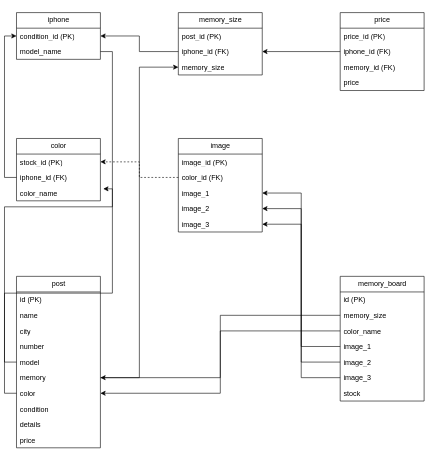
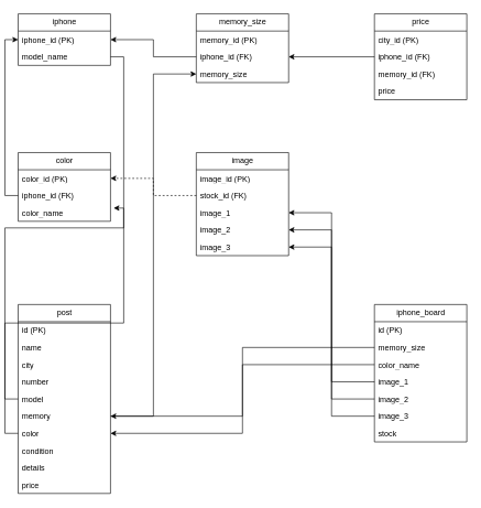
- <mxCell id="3" value="condition_id (PK)" style="text;strokeColor=none;fillColor=none;align=left;verticalAlign=top;spacingLeft=4;spacingRight=4;overflow=hidden;rotatable=0;points=[[0,0.5],[1,0.5]];portConstraint=eastwest;whiteSpace=wrap;html=1;" vertex="1" parent="2"><mxGeometry y="26" width="140" height="26" as="geometry" /></mxCell>
+ <mxCell id="3" value="iphone_id (PK)" style="text;strokeColor=none;fillColor=none;align=left;verticalAlign=top;spacingLeft=4;spacingRight=4;overflow=hidden;rotatable=0;points=[[0,0.5],[1,0.5]];portConstraint=eastwest;whiteSpace=wrap;html=1;" vertex="1" parent="2"><mxGeometry y="26" width="140" height="26" as="geometry" /></mxCell>
- <mxCell id="6" value="post_id (PK)" style="text;strokeColor=none;fillColor=none;align=left;verticalAlign=top;spacingLeft=4;spacingRight=4;overflow=hidden;rotatable=0;points=[[0,0.5],[1,0.5]];portConstraint=eastwest;whiteSpace=wrap;html=1;" vertex="1" parent="5"><mxGeometry y="26" width="140" height="26" as="geometry" /></mxCell>
+ <mxCell id="6" value="memory_id (PK)" style="text;strokeColor=none;fillColor=none;align=left;verticalAlign=top;spacingLeft=4;spacingRight=4;overflow=hidden;rotatable=0;points=[[0,0.5],[1,0.5]];portConstraint=eastwest;whiteSpace=wrap;html=1;" vertex="1" parent="5"><mxGeometry y="26" width="140" height="26" as="geometry" /></mxCell>
- <mxCell id="10" value="price_id (PK)" style="text;strokeColor=none;fillColor=none;align=left;verticalAlign=top;spacingLeft=4;spacingRight=4;overflow=hidden;rotatable=0;points=[[0,0.5],[1,0.5]];portConstraint=eastwest;whiteSpace=wrap;html=1;" vertex="1" parent="9"><mxGeometry y="26" width="140" height="26" as="geometry" /></mxCell>
+ <mxCell id="10" value="city_id (PK)" style="text;strokeColor=none;fillColor=none;align=left;verticalAlign=top;spacingLeft=4;spacingRight=4;overflow=hidden;rotatable=0;points=[[0,0.5],[1,0.5]];portConstraint=eastwest;whiteSpace=wrap;html=1;" vertex="1" parent="9"><mxGeometry y="26" width="140" height="26" as="geometry" /></mxCell>
- <mxCell id="15" value="stock_id (PK)" style="text;strokeColor=none;fillColor=none;align=left;verticalAlign=top;spacingLeft=4;spacingRight=4;overflow=hidden;rotatable=0;points=[[0,0.5],[1,0.5]];portConstraint=eastwest;whiteSpace=wrap;html=1;" vertex="1" parent="14"><mxGeometry y="26" width="140" height="26" as="geometry" /></mxCell>
+ <mxCell id="15" value="color_id (PK)" style="text;strokeColor=none;fillColor=none;align=left;verticalAlign=top;spacingLeft=4;spacingRight=4;overflow=hidden;rotatable=0;points=[[0,0.5],[1,0.5]];portConstraint=eastwest;whiteSpace=wrap;html=1;" vertex="1" parent="14"><mxGeometry y="26" width="140" height="26" as="geometry" /></mxCell>
- <mxCell id="20" value="color_id (FK)" style="text;strokeColor=none;fillColor=none;align=left;verticalAlign=top;spacingLeft=4;spacingRight=4;overflow=hidden;rotatable=0;points=[[0,0.5],[1,0.5]];portConstraint=eastwest;whiteSpace=wrap;html=1;" vertex="1" parent="18"><mxGeometry y="52" width="140" height="26" as="geometry" /></mxCell>
+ <mxCell id="20" value="stock_id (FK)" style="text;strokeColor=none;fillColor=none;align=left;verticalAlign=top;spacingLeft=4;spacingRight=4;overflow=hidden;rotatable=0;points=[[0,0.5],[1,0.5]];portConstraint=eastwest;whiteSpace=wrap;html=1;" vertex="1" parent="18"><mxGeometry y="52" width="140" height="26" as="geometry" /></mxCell>
- <mxCell id="35" value="memory_board" style="swimlane;fontStyle=0;childLayout=stackLayout;horizontal=1;startSize=26;fillColor=none;horizontalStack=0;resizeParent=1;resizeParentMax=0;resizeLast=0;collapsible=1;marginBottom=0;html=1;" vertex="1" parent="1"><mxGeometry x="560" y="460" width="140" height="208" as="geometry" /></mxCell>
+ <mxCell id="35" value="iphone_board" style="swimlane;fontStyle=0;childLayout=stackLayout;horizontal=1;startSize=26;fillColor=none;horizontalStack=0;resizeParent=1;resizeParentMax=0;resizeLast=0;collapsible=1;marginBottom=0;html=1;" vertex="1" parent="1"><mxGeometry x="560" y="460" width="140" height="208" as="geometry" /></mxCell>
